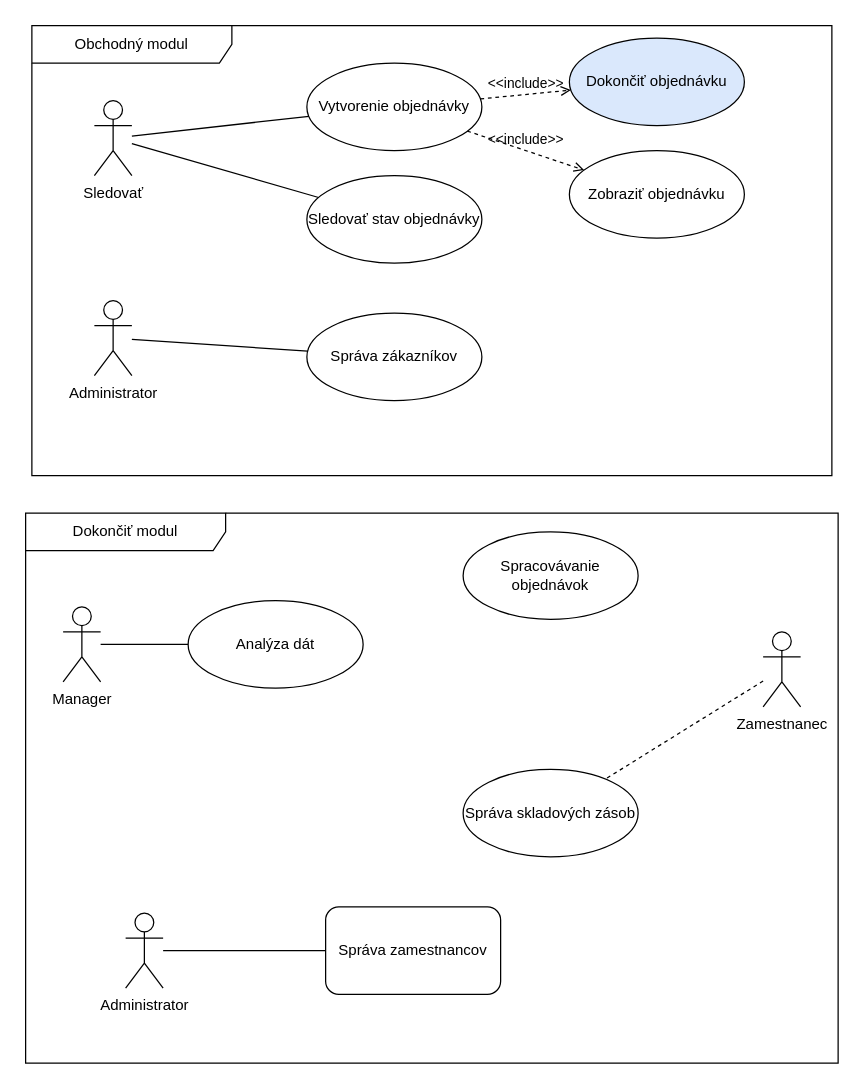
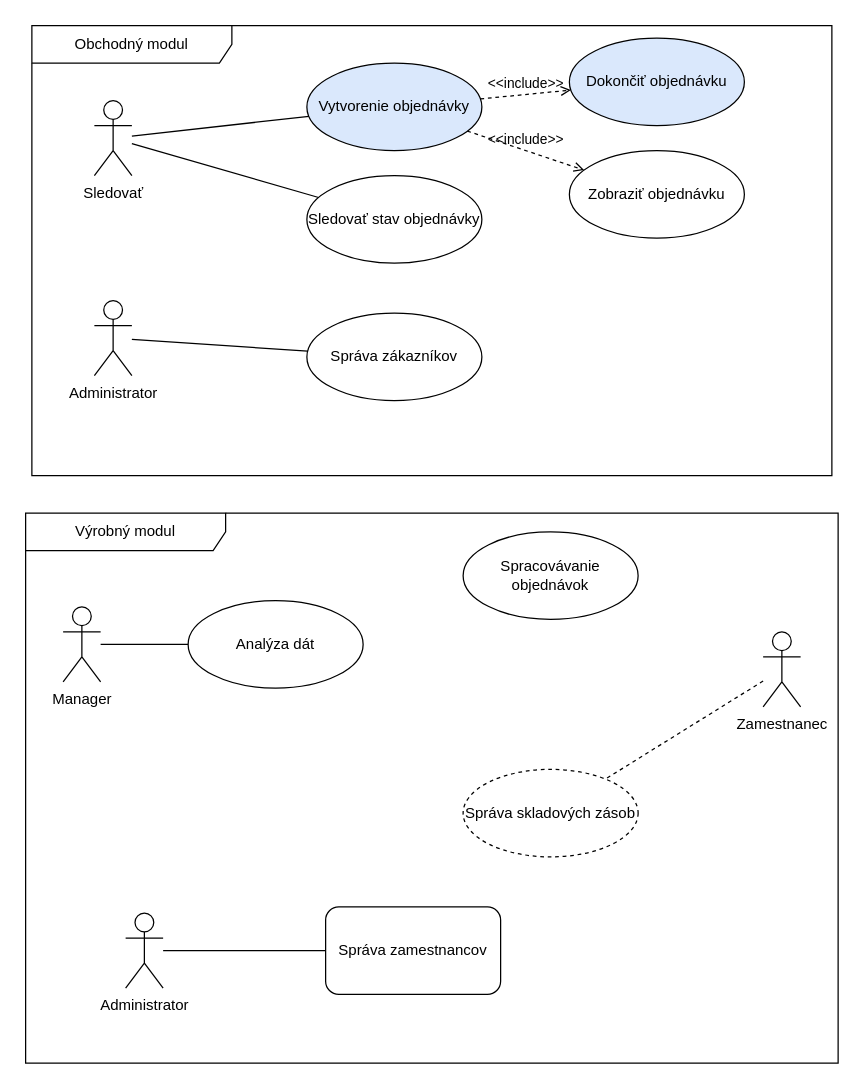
- <mxCell id="9" value="Vytvorenie objednávky" style="ellipse;whiteSpace=wrap;html=1;" vertex="1" parent="2"><mxGeometry x="220" y="30" width="140" height="70" as="geometry" /></mxCell>
+ <mxCell id="9" value="Vytvorenie objednávky" style="ellipse;whiteSpace=wrap;html=1;fillColor=#dae8fc;" vertex="1" parent="2"><mxGeometry x="220" y="30" width="140" height="70" as="geometry" /></mxCell>
- <mxCell id="15" value="Dokončiť modul" style="shape=umlFrame;whiteSpace=wrap;html=1;pointerEvents=0;recursiveResize=0;container=1;collapsible=0;width=160;" vertex="1" parent="1"><mxGeometry x="20" y="410" width="650" height="440" as="geometry" /></mxCell>
+ <mxCell id="15" value="Výrobný modul" style="shape=umlFrame;whiteSpace=wrap;html=1;pointerEvents=0;recursiveResize=0;container=1;collapsible=0;width=160;" vertex="1" parent="1"><mxGeometry x="20" y="410" width="650" height="440" as="geometry" /></mxCell>
- <mxCell id="24" value="Správa skladových zásob" style="ellipse;whiteSpace=wrap;html=1;" vertex="1" parent="15"><mxGeometry x="350" y="205" width="140" height="70" as="geometry" /></mxCell>
+ <mxCell id="24" value="Správa skladových zásob" style="ellipse;whiteSpace=wrap;html=1;dashed=1;" vertex="1" parent="15"><mxGeometry x="350" y="205" width="140" height="70" as="geometry" /></mxCell>
